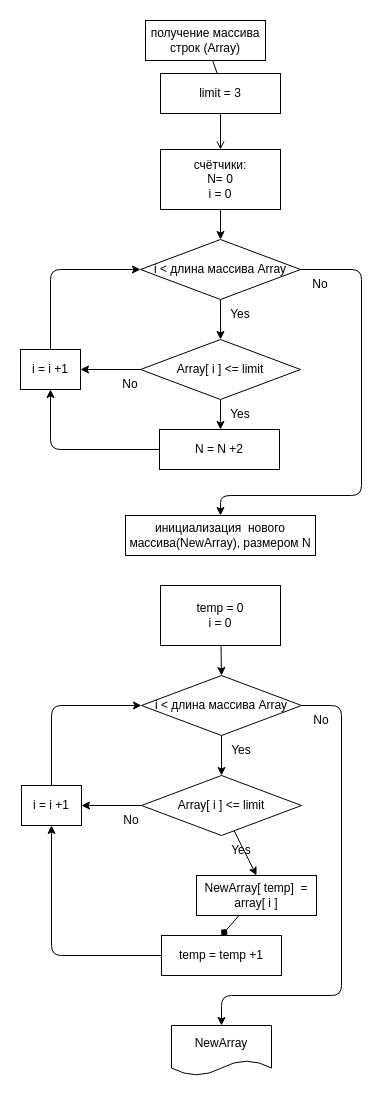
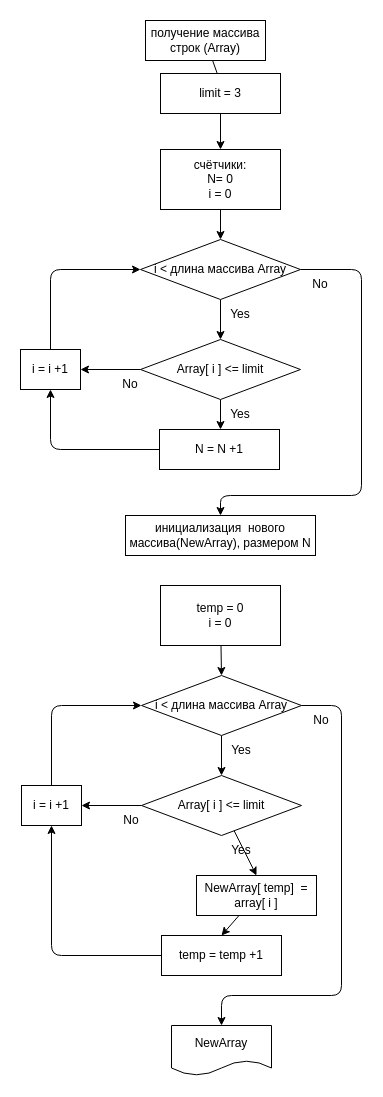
- <mxCell id="40" style="edgeStyle=none;html=1;entryX=0.5;entryY=0;entryDx=0;entryDy=0;endArrow=open;" parent="1" source="41" target="25" edge="1"><mxGeometry relative="1" as="geometry" /></mxCell>
+ <mxCell id="40" style="edgeStyle=none;html=1;entryX=0.5;entryY=0;entryDx=0;entryDy=0;" parent="1" source="41" target="25" edge="1"><mxGeometry relative="1" as="geometry" /></mxCell>
- <mxCell id="33" value="N = N +2" style="rounded=0;whiteSpace=wrap;html=1;" parent="1" vertex="1"><mxGeometry x="159" y="429" width="120" height="40" as="geometry" /></mxCell>
+ <mxCell id="33" value="N = N +1" style="rounded=0;whiteSpace=wrap;html=1;" parent="1" vertex="1"><mxGeometry x="159" y="429" width="120" height="40" as="geometry" /></mxCell>
- <mxCell id="13" style="edgeStyle=none;html=1;entryX=0.5;entryY=0;entryDx=0;entryDy=0;endArrow=diamond;" parent="1" source="14" target="16" edge="1"><mxGeometry relative="1" as="geometry" /></mxCell>
+ <mxCell id="13" style="edgeStyle=none;html=1;entryX=0.5;entryY=0;entryDx=0;entryDy=0;" parent="1" source="14" target="16" edge="1"><mxGeometry relative="1" as="geometry" /></mxCell>
